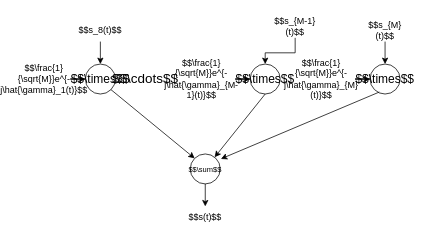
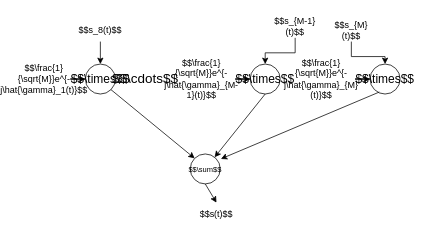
- <mxCell id="21" value="$$s_{M}(t)$$" style="text;html=1;align=center;verticalAlign=middle;whiteSpace=wrap;rounded=0;" parent="1" vertex="1"><mxGeometry x="480" y="25" width="60" height="30" as="geometry" /></mxCell>
+ <mxCell id="21" value="$$s_{M}(t)$$" style="text;html=1;align=center;verticalAlign=middle;whiteSpace=wrap;rounded=0;" parent="1" vertex="1"><mxGeometry x="435" y="25" width="60" height="30" as="geometry" /></mxCell>
- <mxCell id="23" value="$$s(t)$$" style="text;html=1;align=center;verticalAlign=middle;whiteSpace=wrap;rounded=0;" parent="1" vertex="1"><mxGeometry x="240" y="275" width="60" height="30" as="geometry" /></mxCell>
+ <mxCell id="23" value="$$s(t)$$" style="text;html=1;align=center;verticalAlign=middle;whiteSpace=wrap;rounded=0;" parent="1" vertex="1"><mxGeometry x="255" y="270" width="60" height="30" as="geometry" /></mxCell>
